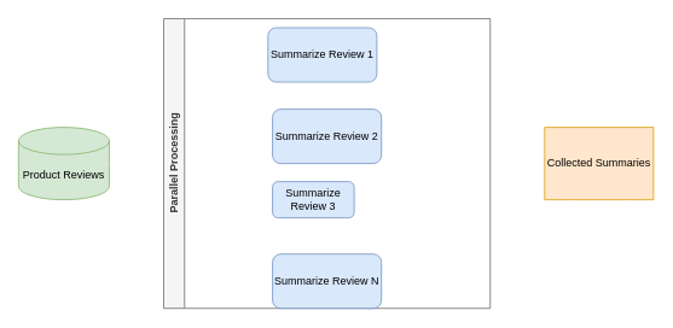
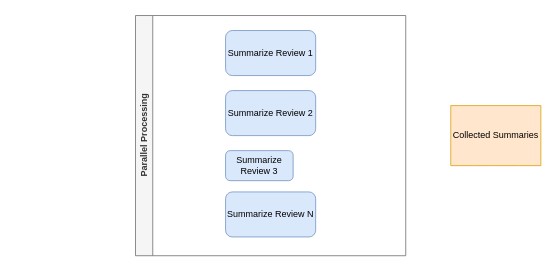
- <mxCell id="4" value="&lt;font color=&quot;#000000&quot;&gt;Summarize Review 1&lt;/font&gt;" style="rounded=1;whiteSpace=wrap;html=1;fillColor=#dae8fc;strokeColor=#6c8ebf;" vertex="1" parent="3"><mxGeometry x="115" y="10" width="120" height="60" as="geometry" /></mxCell>
+ <mxCell id="4" value="&lt;font color=&quot;#000000&quot;&gt;Summarize Review 1&lt;/font&gt;" style="rounded=1;whiteSpace=wrap;html=1;fillColor=#dae8fc;strokeColor=#6c8ebf;" vertex="1" parent="3"><mxGeometry x="120" y="20" width="120" height="60" as="geometry" /></mxCell>
- <mxCell id="2" value="&lt;font color=&quot;#000000&quot;&gt;Product Reviews&lt;/font&gt;" style="shape=cylinder3;whiteSpace=wrap;html=1;boundedLbl=1;backgroundOutline=1;size=15;fillColor=#d5e8d4;strokeColor=#82b366;" vertex="1" parent="1"><mxGeometry x="20" y="140" width="100" height="80" as="geometry" /></mxCell>
- <mxCell id="10" value="" style="endArrow=classic;html=1;exitX=1;exitY=0.5;exitDx=0;exitDy=0;exitPerimeter=0;entryX=0;entryY=0.5;entryDx=0;entryDy=0;strokeColor=#FFFFFF;" edge="1" parent="1" source="2" target="3"><mxGeometry width="50" height="50" relative="1" as="geometry"><mxPoint x="370" y="360" as="sourcePoint" /><mxPoint x="420" y="310" as="targetPoint" /></mxGeometry></mxCell>
- <mxCell id="7" value="&lt;font color=&quot;#000000&quot;&gt;Summarize Review N&lt;/font&gt;" style="rounded=1;whiteSpace=wrap;html=1;fillColor=#dae8fc;strokeColor=#6c8ebf;" vertex="1" parent="3"><mxGeometry x="120" y="260" width="120" height="60" as="geometry" /></mxCell>
+ <mxCell id="7" value="&lt;font color=&quot;#000000&quot;&gt;Summarize Review N&lt;/font&gt;" style="rounded=1;whiteSpace=wrap;html=1;fillColor=#dae8fc;strokeColor=#6c8ebf;" vertex="1" parent="3"><mxGeometry x="120" y="235" width="120" height="60" as="geometry" /></mxCell>
